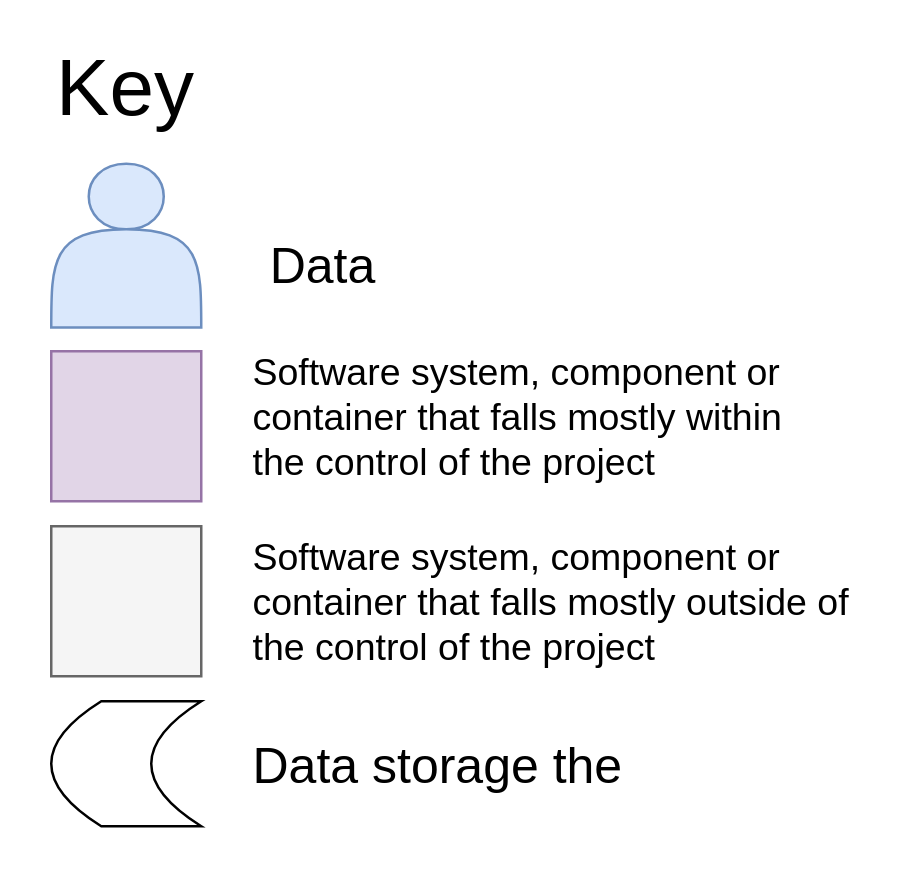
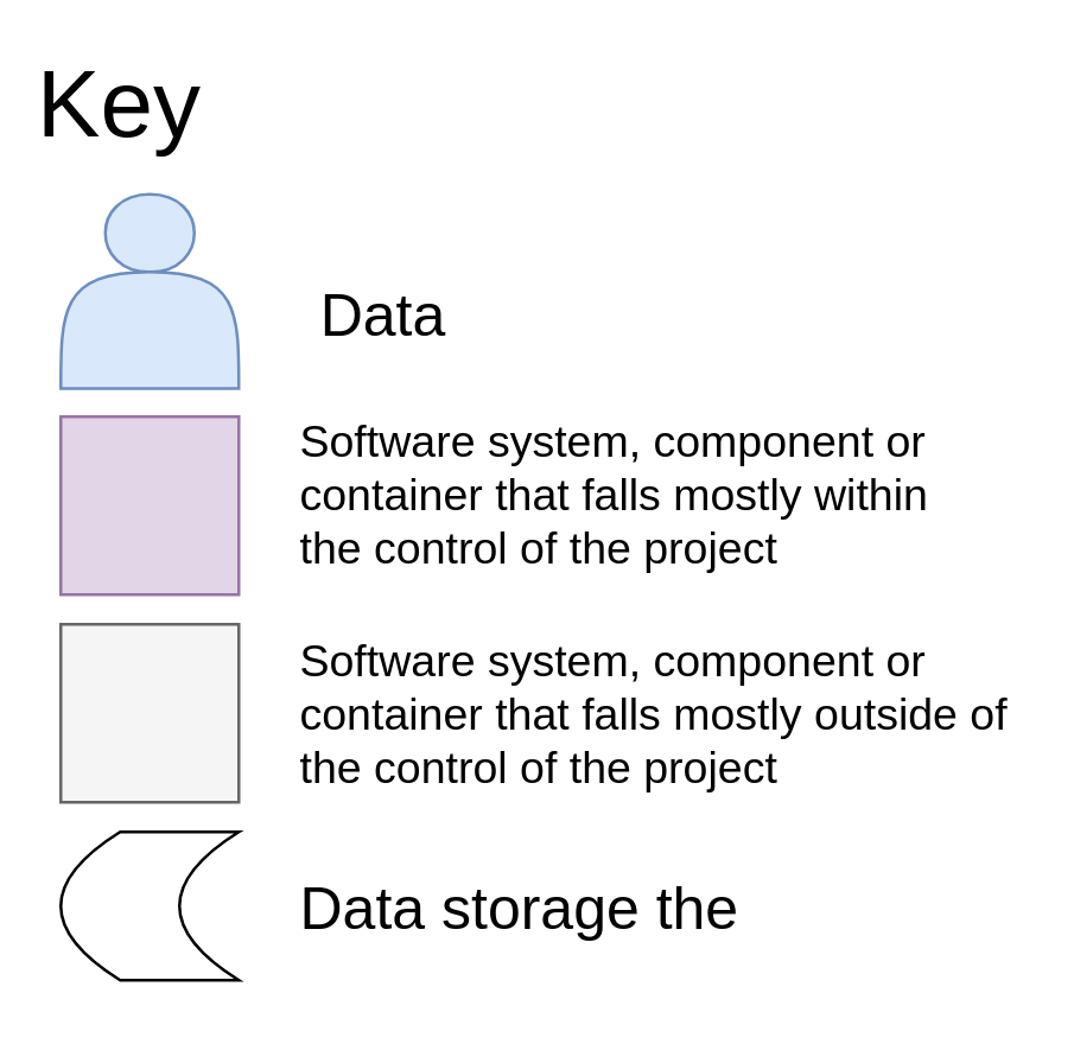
- <mxCell id="2" value="Key" style="text;html=1;strokeColor=none;fillColor=none;align=center;verticalAlign=middle;whiteSpace=wrap;rounded=0;fontSize=32;" vertex="1" parent="1"><mxGeometry x="20" y="20" width="60" height="30" as="geometry" /></mxCell>
+ <mxCell id="2" value="Key" style="text;html=1;strokeColor=none;fillColor=none;align=center;verticalAlign=middle;whiteSpace=wrap;rounded=0;fontSize=32;" vertex="1" parent="1"><mxGeometry x="10" y="20" width="60" height="30" as="geometry" /></mxCell>
